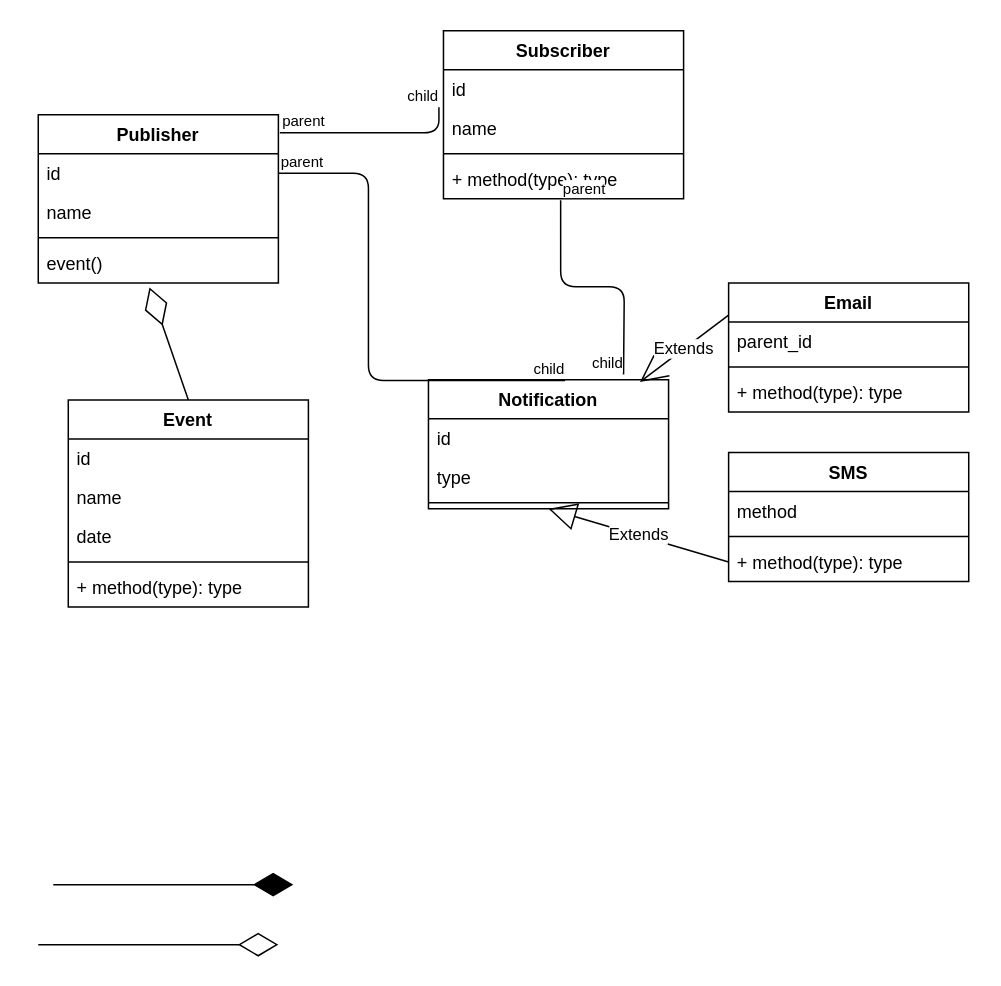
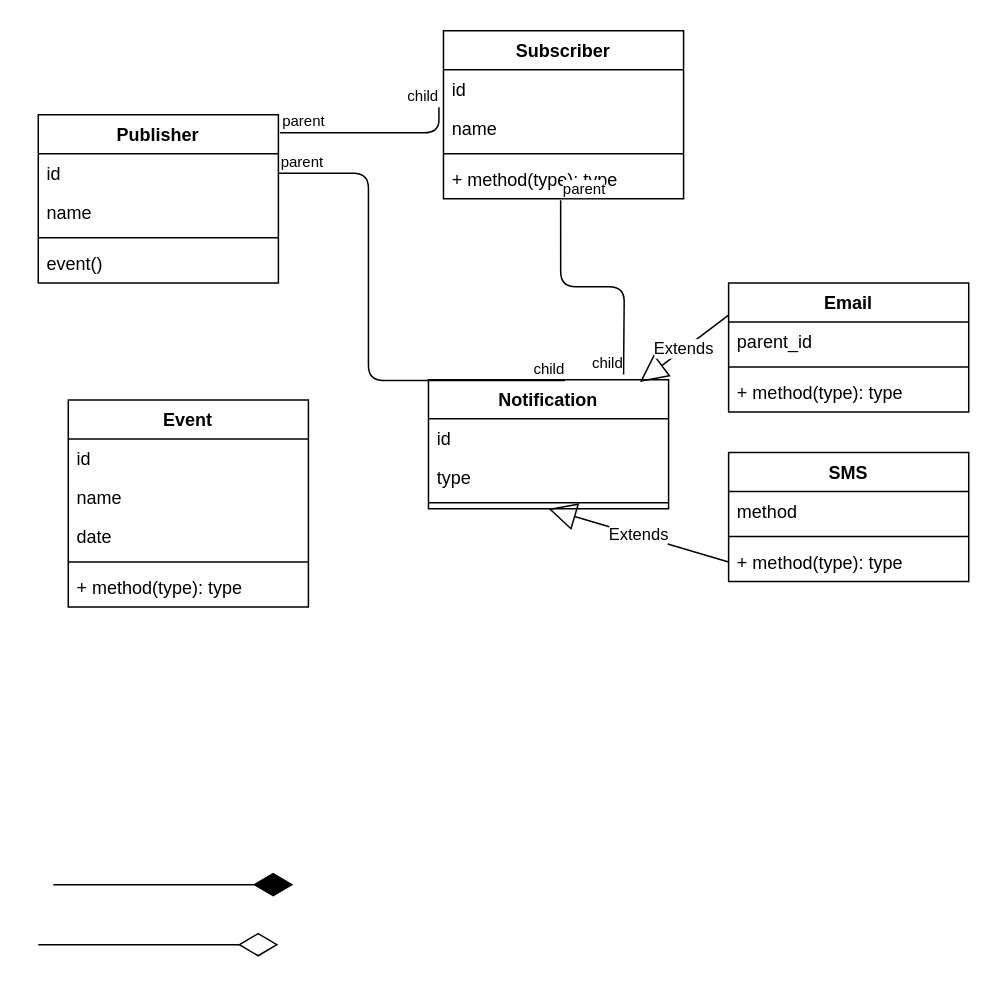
- <mxCell id="38" value="" style="endArrow=diamondThin;endFill=0;endSize=24;html=1;entryX=0.463;entryY=1.115;entryDx=0;entryDy=0;entryPerimeter=0;exitX=0.5;exitY=0;exitDx=0;exitDy=0;" edge="1" parent="1" source="7" target="6"><mxGeometry width="160" relative="1" as="geometry"><mxPoint x="30" y="639" as="sourcePoint" /><mxPoint x="190" y="639" as="targetPoint" /></mxGeometry></mxCell>
- <mxCell id="43" value="Extends" style="endArrow=open;endSize=16;endFill=0;html=1;exitX=0;exitY=0.25;exitDx=0;exitDy=0;entryX=0.881;entryY=0.017;entryDx=0;entryDy=0;entryPerimeter=0;" edge="1" parent="1" source="22" target="13"><mxGeometry width="160" relative="1" as="geometry"><mxPoint x="490" y="384" as="sourcePoint" /><mxPoint x="370" y="348.5" as="targetPoint" /></mxGeometry></mxCell>
+ <mxCell id="43" value="Extends" style="endArrow=block;endSize=16;endFill=0;html=1;exitX=0;exitY=0.25;exitDx=0;exitDy=0;entryX=0.881;entryY=0.017;entryDx=0;entryDy=0;entryPerimeter=0;" edge="1" parent="1" source="22" target="13"><mxGeometry width="160" relative="1" as="geometry"><mxPoint x="490" y="384" as="sourcePoint" /><mxPoint x="370" y="348.5" as="targetPoint" /></mxGeometry></mxCell>
